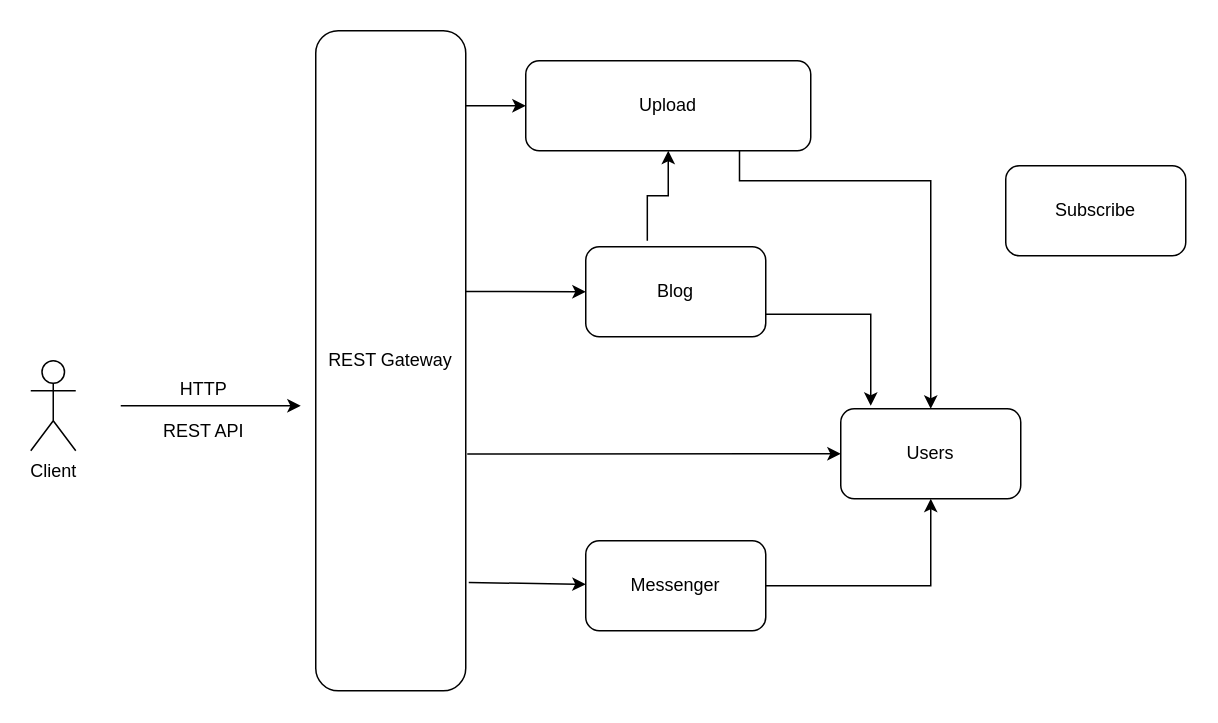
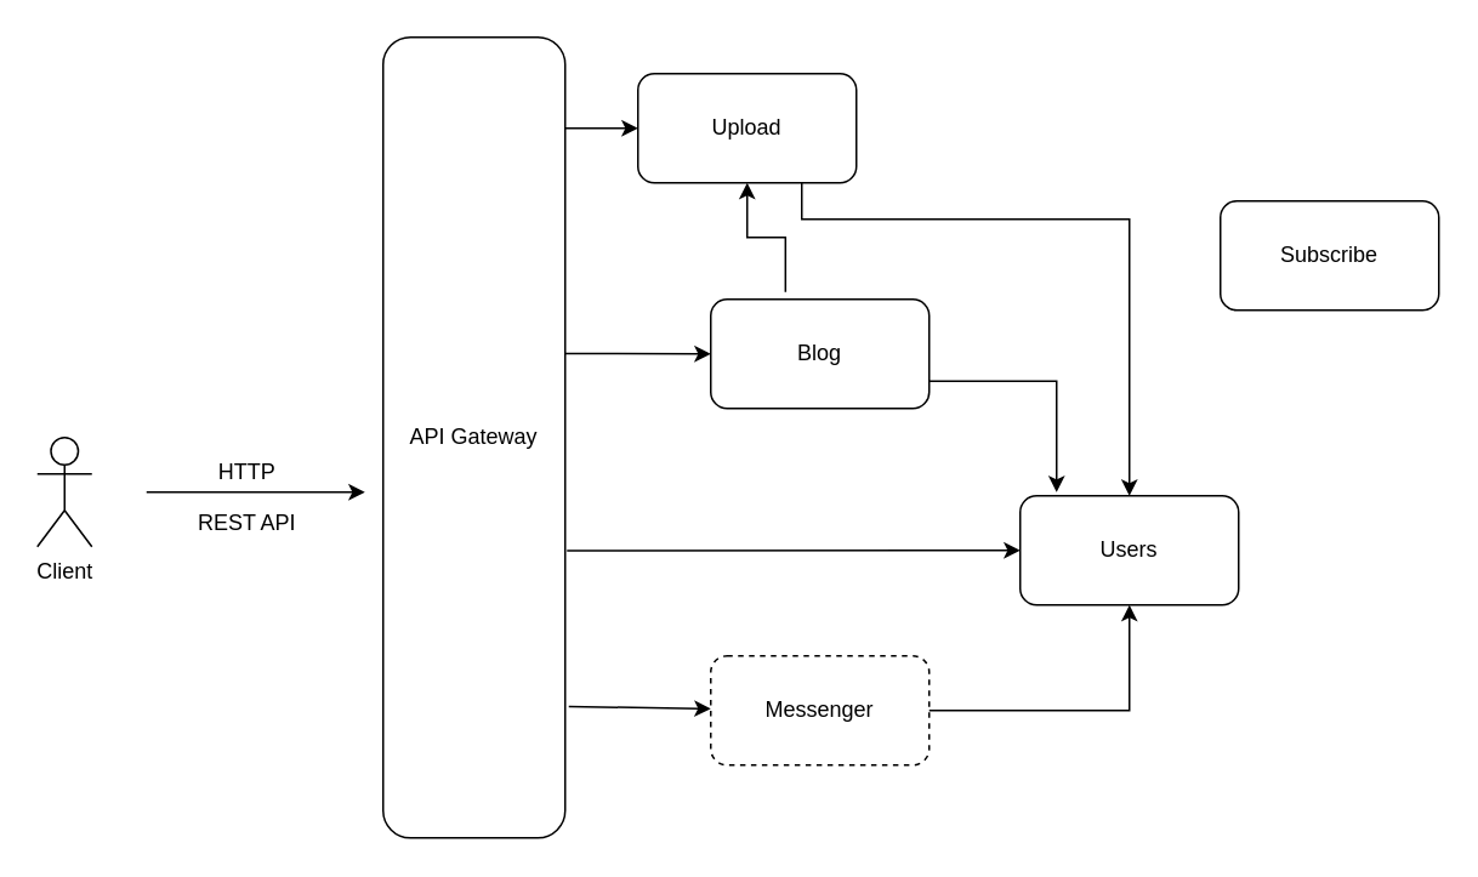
- <mxCell id="6" value="Upload" style="rounded=1;whiteSpace=wrap;html=1;" vertex="1" parent="1"><mxGeometry x="350" y="40" width="190" height="60" as="geometry" /></mxCell>
+ <mxCell id="6" value="Upload" style="rounded=1;whiteSpace=wrap;html=1;" vertex="1" parent="1"><mxGeometry x="350" y="40" width="120" height="60" as="geometry" /></mxCell>
- <mxCell id="7" value="REST Gateway" style="rounded=1;whiteSpace=wrap;html=1;" vertex="1" parent="1"><mxGeometry x="210" y="20" width="100" height="440" as="geometry" /></mxCell>
+ <mxCell id="7" value="API Gateway" style="rounded=1;whiteSpace=wrap;html=1;" vertex="1" parent="1"><mxGeometry x="210" y="20" width="100" height="440" as="geometry" /></mxCell>
- <mxCell id="4" value="Messenger" style="rounded=1;whiteSpace=wrap;html=1;" vertex="1" parent="1"><mxGeometry x="390" y="360" width="120" height="60" as="geometry" /></mxCell>
+ <mxCell id="4" value="Messenger" style="rounded=1;whiteSpace=wrap;html=1;dashed=1;" vertex="1" parent="1"><mxGeometry x="390" y="360" width="120" height="60" as="geometry" /></mxCell>
